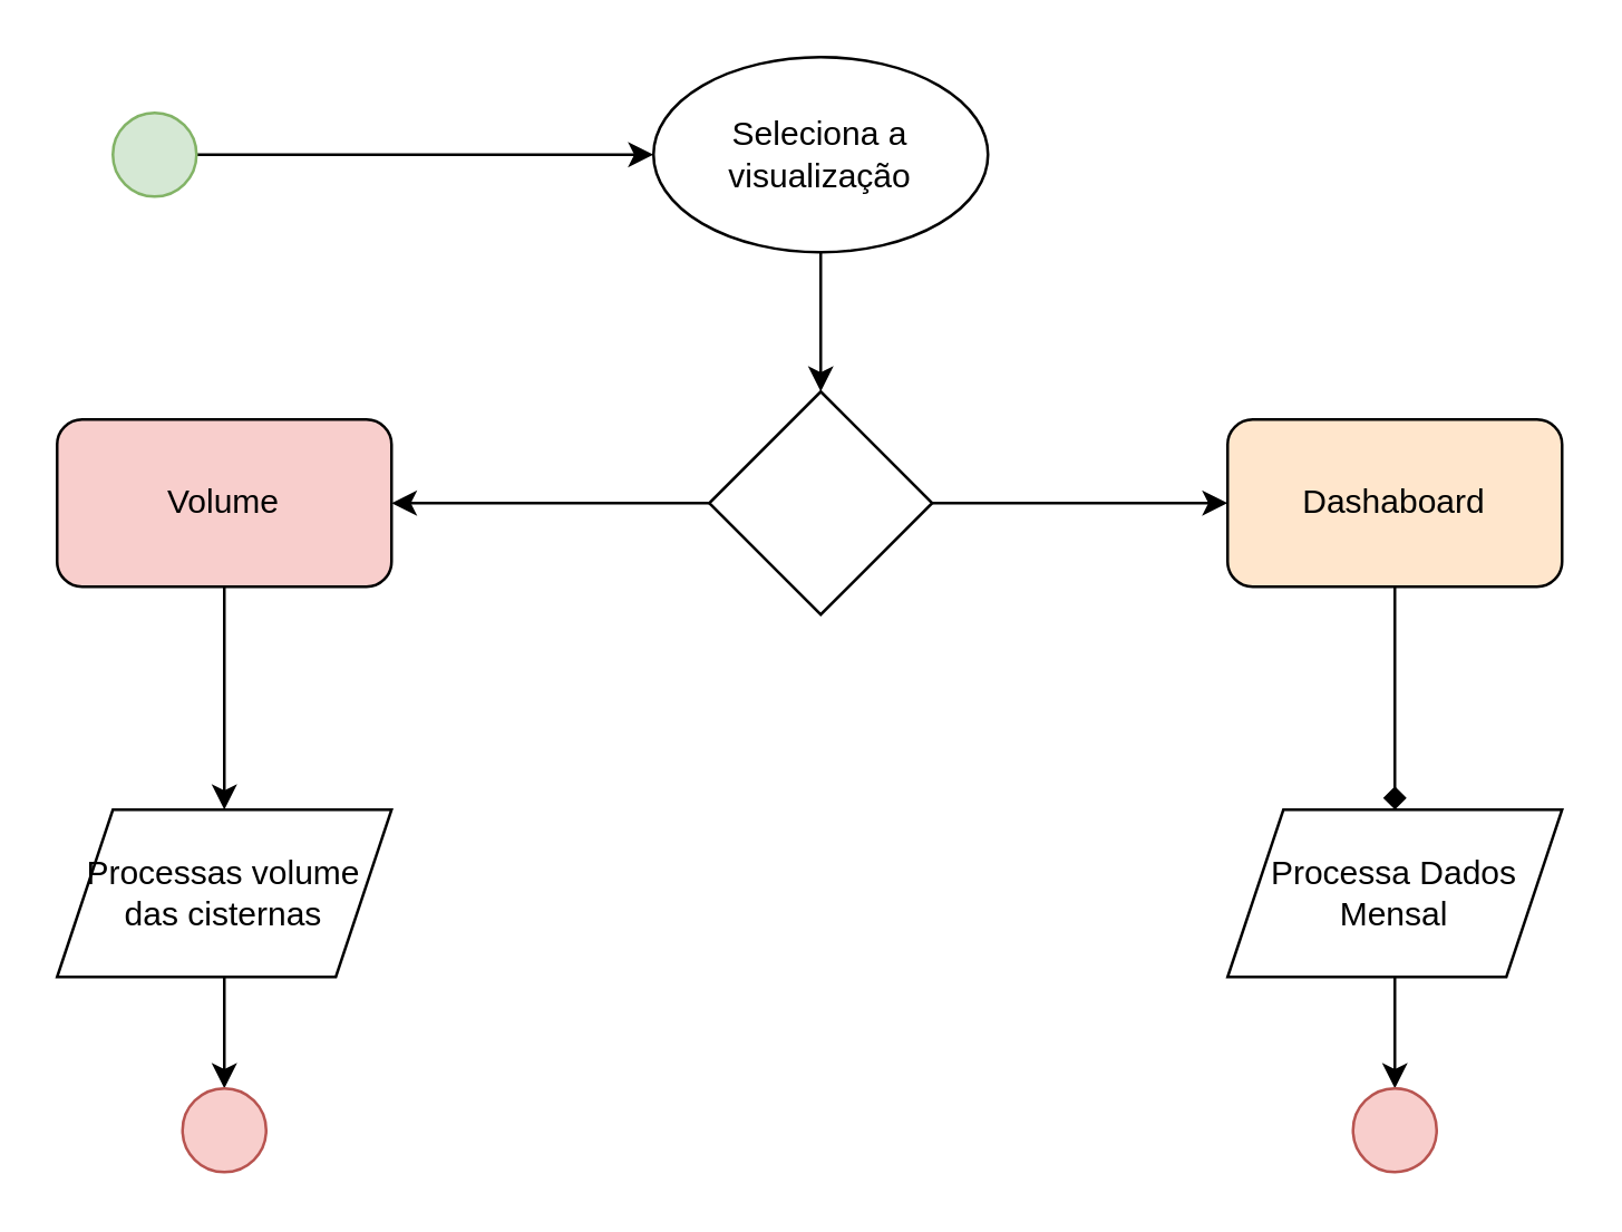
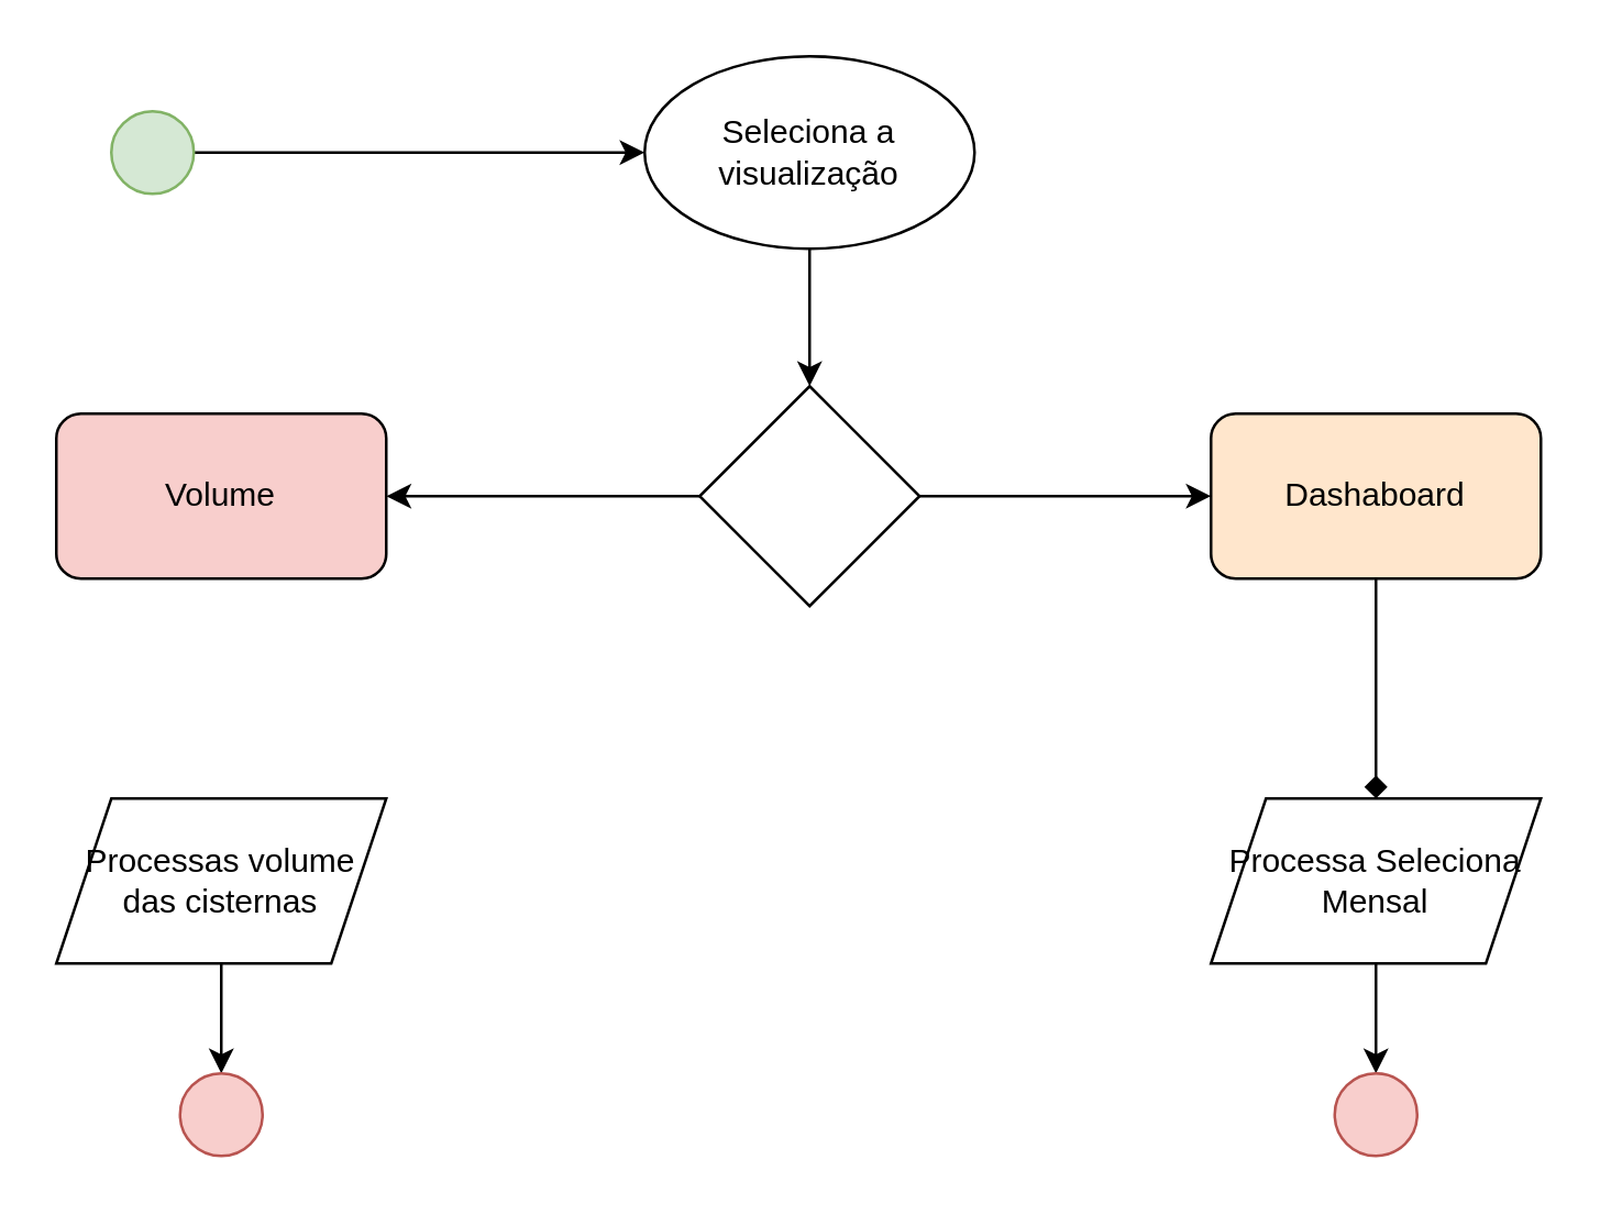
- <mxCell id="9" style="edgeStyle=orthogonalEdgeStyle;rounded=0;orthogonalLoop=1;jettySize=auto;html=1;entryX=0.5;entryY=0;entryDx=0;entryDy=0;" edge="1" parent="1" source="10" target="14"><mxGeometry relative="1" as="geometry" /></mxCell>
- <mxCell id="16" value="Processa Dados Mensal" style="shape=parallelogram;perimeter=parallelogramPerimeter;whiteSpace=wrap;html=1;fixedSize=1;" vertex="1" parent="1"><mxGeometry x="440" y="290" width="120" height="60" as="geometry" /></mxCell>
+ <mxCell id="16" value="Processa Seleciona Mensal" style="shape=parallelogram;perimeter=parallelogramPerimeter;whiteSpace=wrap;html=1;fixedSize=1;" vertex="1" parent="1"><mxGeometry x="440" y="290" width="120" height="60" as="geometry" /></mxCell>
